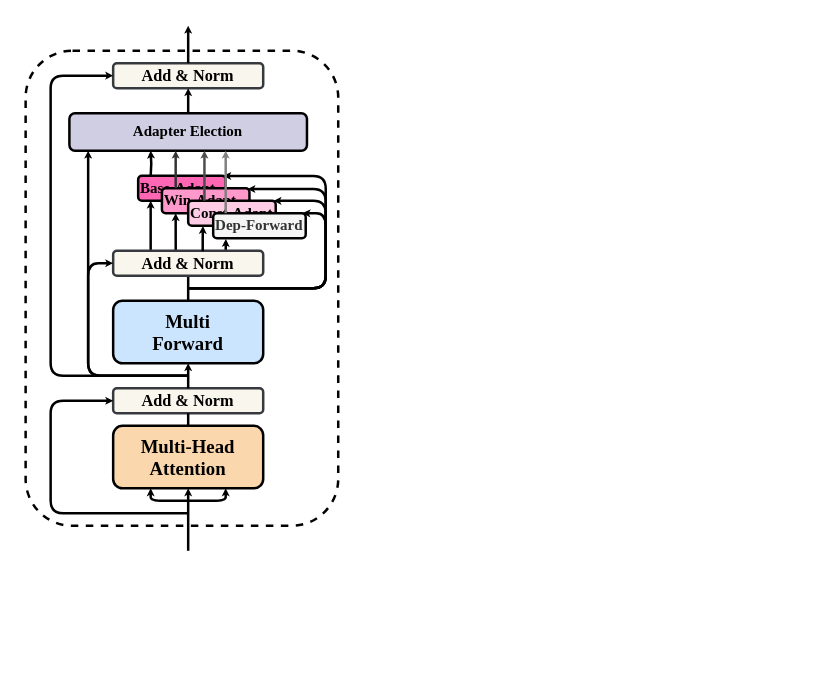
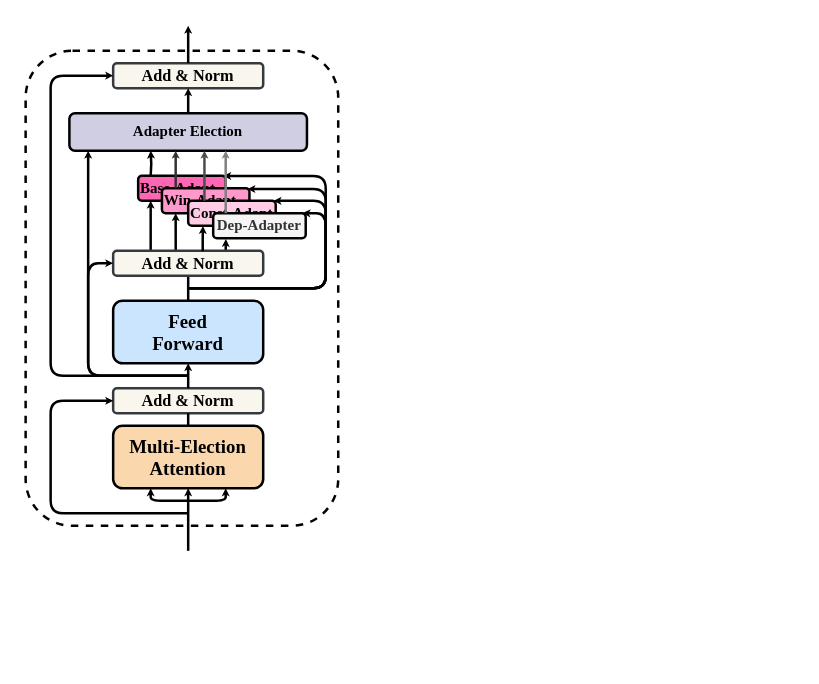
- <mxCell id="25" value="&lt;font face=&quot;Times New Roman&quot;&gt;&lt;b&gt;Dep-Forward&lt;/b&gt;&lt;/font&gt;" style="rounded=1;whiteSpace=wrap;html=1;align=center;fillColor=#f5f5f5;fillStyle=auto;gradientDirection=north;fontColor=#333333;strokeColor=#000000;strokeWidth=2;" vertex="1" parent="1"><mxGeometry x="170" y="170" width="74" height="20" as="geometry" /></mxCell>
+ <mxCell id="25" value="&lt;font face=&quot;Times New Roman&quot;&gt;&lt;b&gt;Dep-Adapter&lt;/b&gt;&lt;/font&gt;" style="rounded=1;whiteSpace=wrap;html=1;align=center;fillColor=#f5f5f5;fillStyle=auto;gradientDirection=north;fontColor=#333333;strokeColor=#000000;strokeWidth=2;" vertex="1" parent="1"><mxGeometry x="170" y="170" width="74" height="20" as="geometry" /></mxCell>
- <mxCell id="5" value="&lt;font style=&quot;font-size: 15px;&quot; face=&quot;Times New Roman&quot;&gt;&lt;b&gt;&lt;span style=&quot;&quot;&gt;Multi&lt;br&gt;&lt;/span&gt;Forward&lt;/b&gt;&lt;/font&gt;" style="rounded=1;whiteSpace=wrap;html=1;fillColor=#cce5ff;strokeColor=#000000;strokeWidth=2;" parent="1" vertex="1"><mxGeometry x="90" y="240" width="120" height="50" as="geometry" /></mxCell>
+ <mxCell id="5" value="&lt;font style=&quot;font-size: 15px;&quot; face=&quot;Times New Roman&quot;&gt;&lt;b&gt;&lt;span style=&quot;&quot;&gt;Feed&lt;br&gt;&lt;/span&gt;Forward&lt;/b&gt;&lt;/font&gt;" style="rounded=1;whiteSpace=wrap;html=1;fillColor=#cce5ff;strokeColor=#000000;strokeWidth=2;" parent="1" vertex="1"><mxGeometry x="90" y="240" width="120" height="50" as="geometry" /></mxCell>
- <mxCell id="3" value="&lt;span style=&quot;font-size: 11px;&quot;&gt;&lt;font style=&quot;font-size: 15px;&quot; face=&quot;Times New Roman&quot;&gt;&lt;b&gt;Multi-Head&lt;br style=&quot;&quot;&gt;Attention&lt;/b&gt;&lt;/font&gt;&lt;/span&gt;" style="rounded=1;whiteSpace=wrap;html=1;fillColor=#fad7ac;strokeColor=#000000;strokeWidth=2;" parent="1" vertex="1"><mxGeometry x="90" y="340" width="120" height="50" as="geometry" /></mxCell>
+ <mxCell id="3" value="&lt;span style=&quot;font-size: 11px;&quot;&gt;&lt;font style=&quot;font-size: 15px;&quot; face=&quot;Times New Roman&quot;&gt;&lt;b&gt;Multi-Election&lt;br style=&quot;&quot;&gt;Attention&lt;/b&gt;&lt;/font&gt;&lt;/span&gt;" style="rounded=1;whiteSpace=wrap;html=1;fillColor=#fad7ac;strokeColor=#000000;strokeWidth=2;" parent="1" vertex="1"><mxGeometry x="90" y="340" width="120" height="50" as="geometry" /></mxCell>
